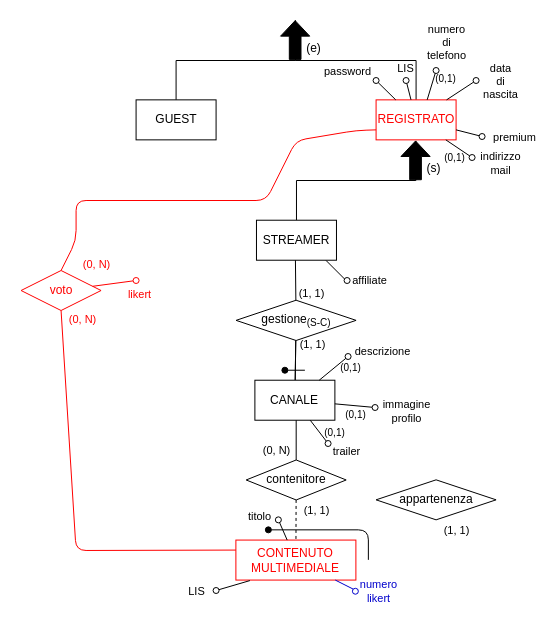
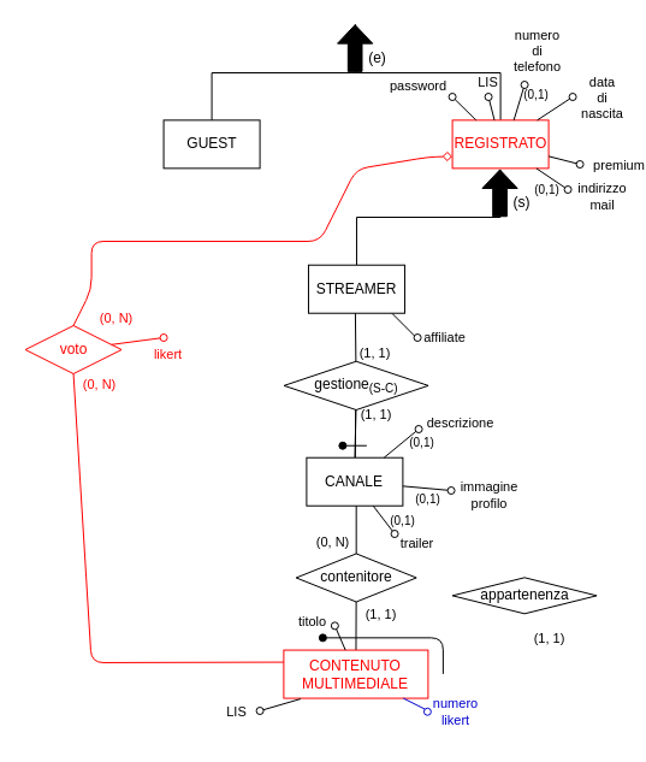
- <mxCell id="50" style="edgeStyle=none;html=1;exitX=0.5;exitY=0;exitDx=0;exitDy=0;entryX=0;entryY=0.75;entryDx=0;entryDy=0;endArrow=none;endFill=0;jumpStyle=arc;strokeColor=#FF0000;" parent="1" source="54" target="5" edge="1"><mxGeometry relative="1" as="geometry"><Array as="points"><mxPoint x="75.58" y="240" /><mxPoint x="75.58" y="200" /><mxPoint x="265.58" y="200" /><mxPoint x="295.58" y="140" /><mxPoint x="355.58" y="130" /></Array></mxGeometry></mxCell>
+ <mxCell id="50" style="edgeStyle=none;html=1;exitX=0.5;exitY=0;exitDx=0;exitDy=0;entryX=0;entryY=0.75;entryDx=0;entryDy=0;endArrow=diamond;endFill=0;jumpStyle=arc;strokeColor=#FF0000;" parent="1" source="54" target="5" edge="1"><mxGeometry relative="1" as="geometry"><Array as="points"><mxPoint x="75.58" y="240" /><mxPoint x="75.58" y="200" /><mxPoint x="265.58" y="200" /><mxPoint x="295.58" y="140" /><mxPoint x="355.58" y="130" /></Array></mxGeometry></mxCell>
- <mxCell id="49" value="appartenenza" style="rhombus;whiteSpace=wrap;html=1;" parent="1" vertex="1"><mxGeometry x="375.58" y="479.34" width="120" height="40" as="geometry" /></mxCell>
+ <mxCell id="49" value="appartenenza" style="rhombus;whiteSpace=wrap;html=1;" parent="1" vertex="1"><mxGeometry x="375.58" y="479.34" width="120" height="30" as="geometry" /></mxCell>
- <mxCell id="38" value="(1, 1)" style="edgeStyle=none;html=1;endArrow=none;endFill=0;dashed=1;" parent="1" source="39" target="42" edge="1"><mxGeometry x="-0.478" y="20" relative="1" as="geometry"><mxPoint as="offset" /></mxGeometry></mxCell>
+ <mxCell id="38" value="(1, 1)" style="edgeStyle=none;html=1;endArrow=none;endFill=0;" parent="1" source="39" target="42" edge="1"><mxGeometry x="-0.478" y="20" relative="1" as="geometry"><mxPoint as="offset" /></mxGeometry></mxCell>
